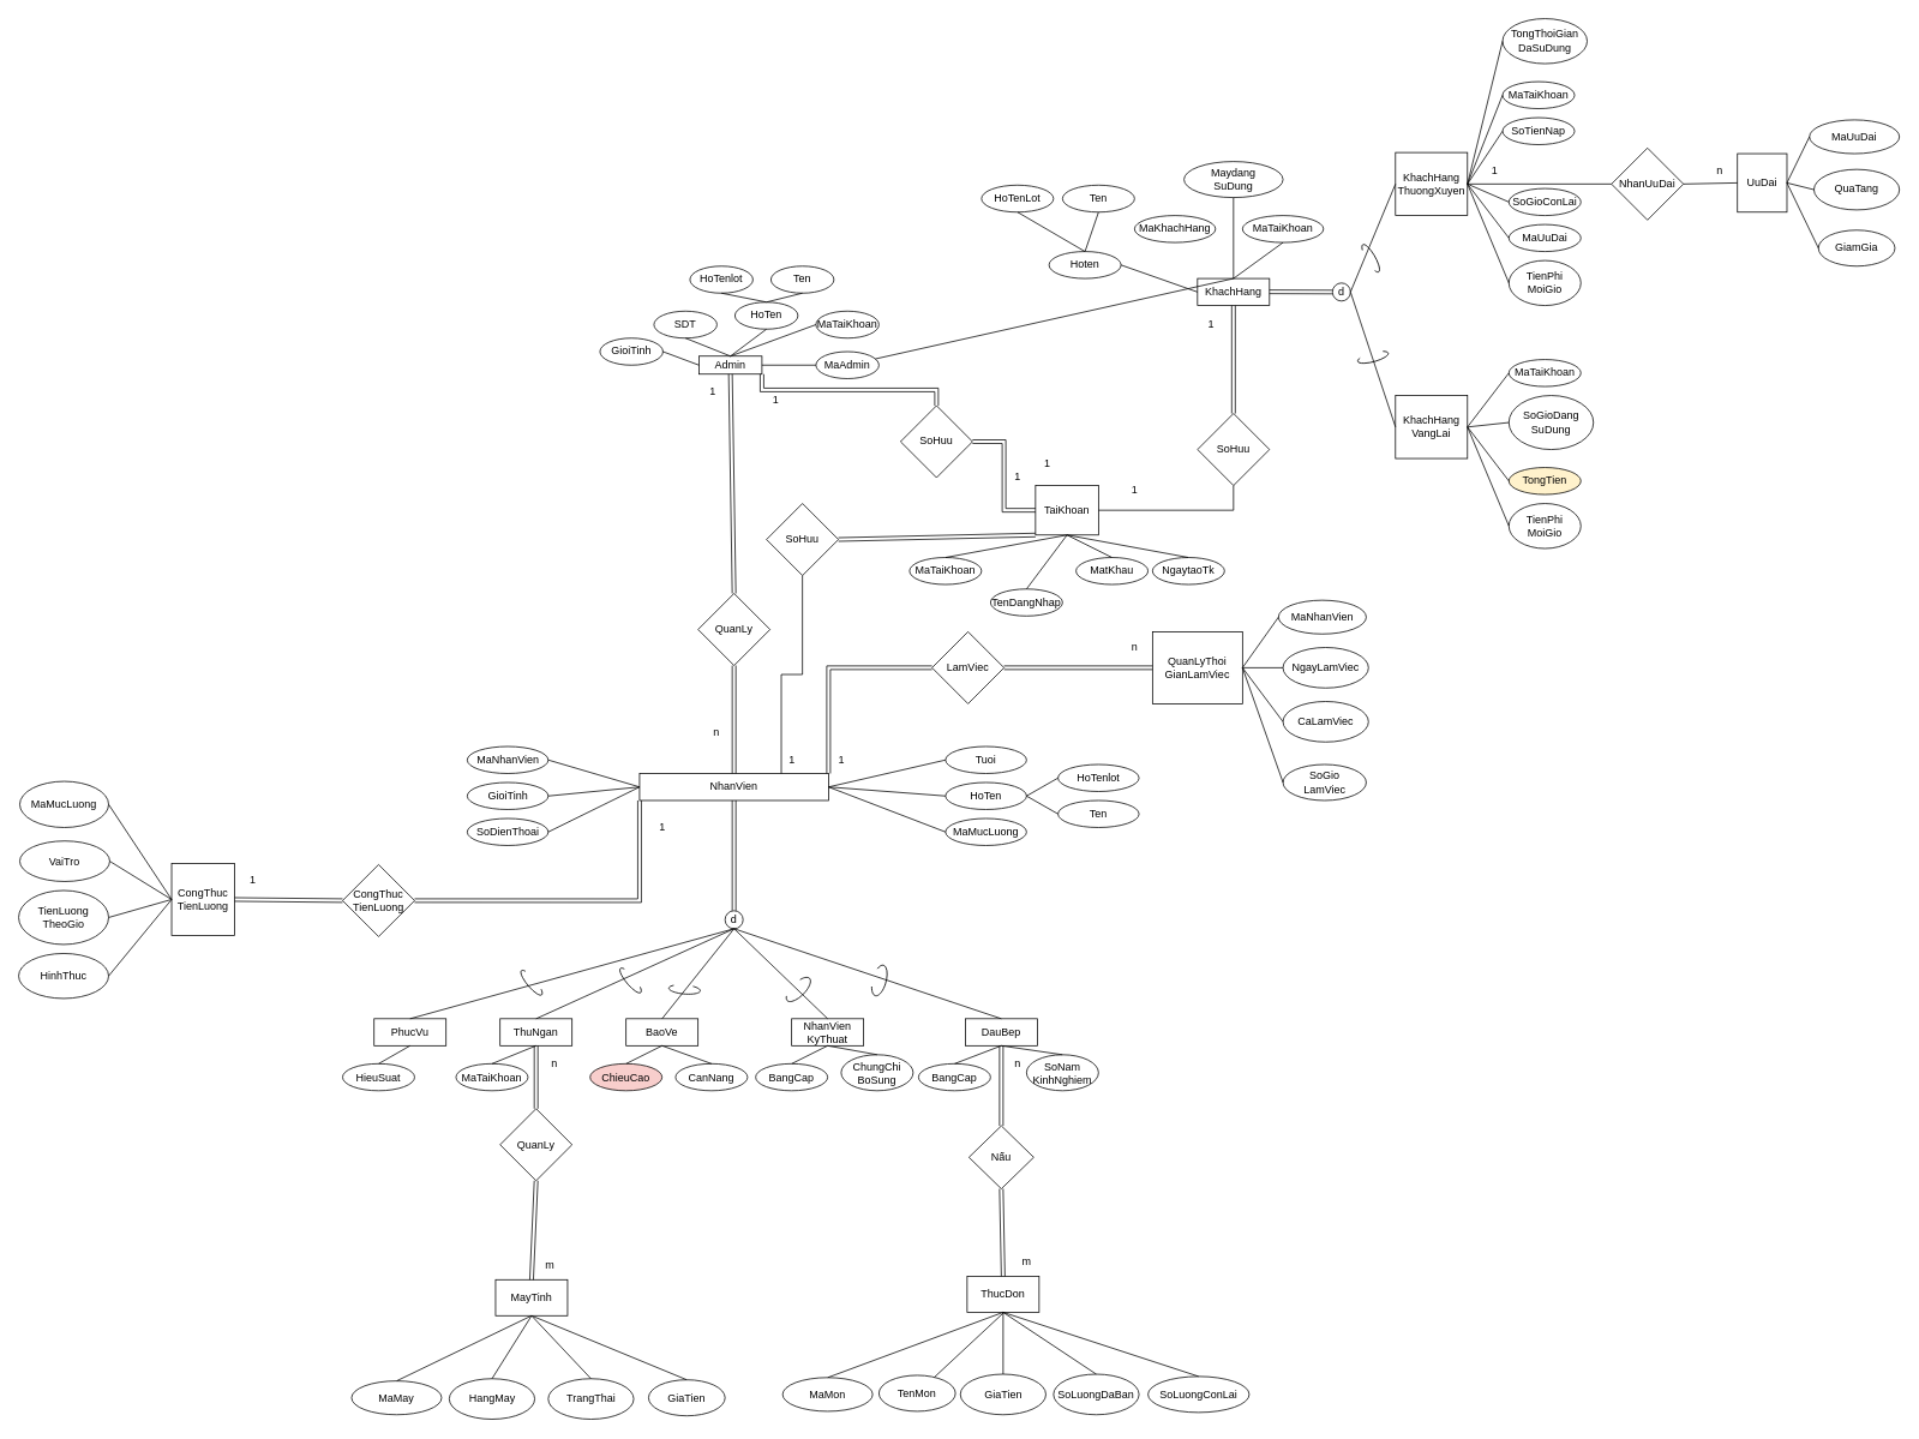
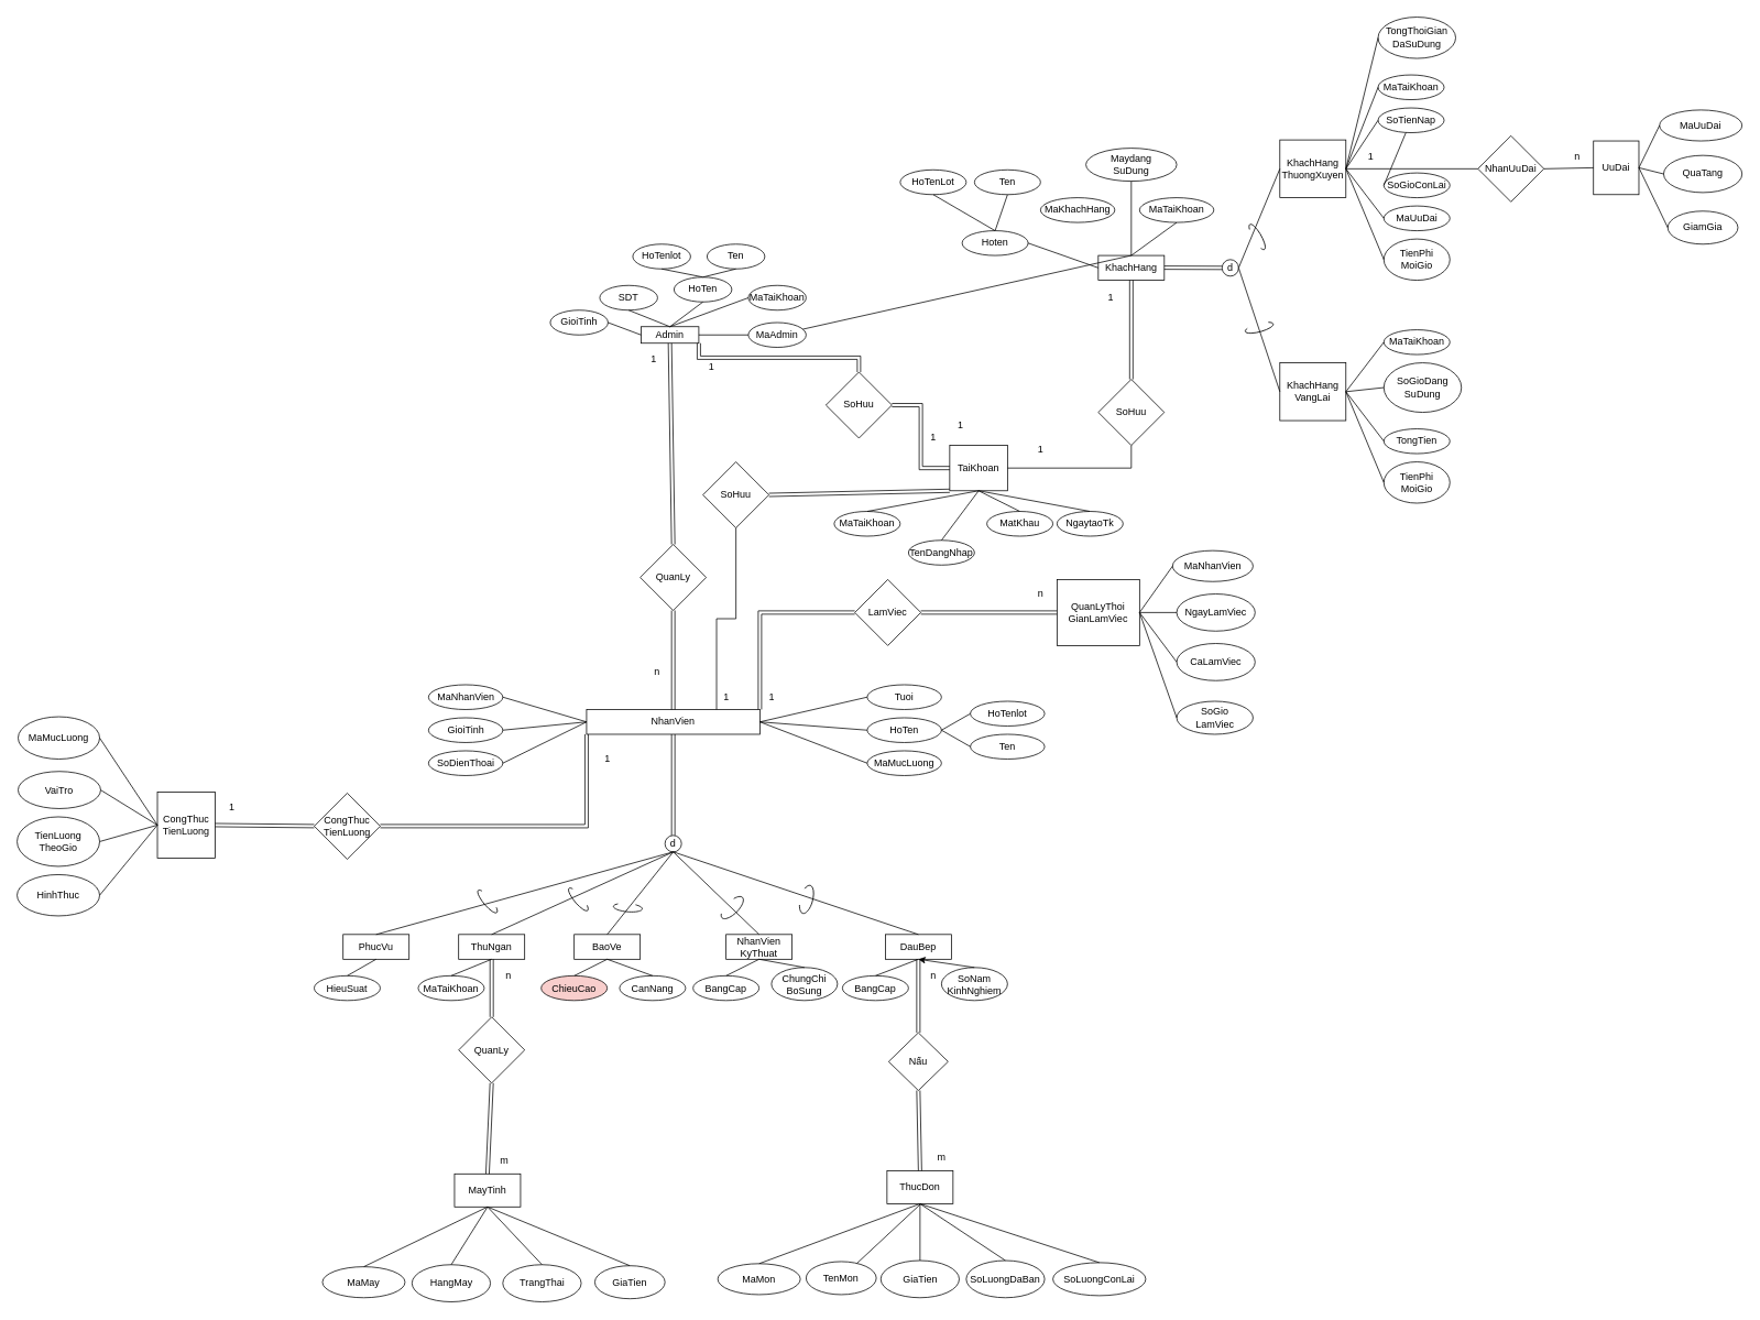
- <mxCell id="47" value="" style="endArrow=none;html=1;rounded=0;exitX=1;exitY=0.5;exitDx=0;exitDy=0;entryX=0;entryY=0.5;entryDx=0;entryDy=0;" parent="1" source="43" target="41" edge="1"><mxGeometry width="50" height="50" relative="1" as="geometry"><mxPoint x="1660" y="139" as="sourcePoint" /><mxPoint x="1710" y="89" as="targetPoint" /></mxGeometry></mxCell>
+ <mxCell id="47" value="" style="endArrow=none;html=1;rounded=0;exitX=1;exitY=0.5;exitDx=0;exitDy=0;" parent="1" source="43" target="44" edge="1"><mxGeometry width="50" height="50" relative="1" as="geometry"><mxPoint x="1660" y="139" as="sourcePoint" /><mxPoint x="1710" y="89" as="targetPoint" /></mxGeometry></mxCell>
- <mxCell id="63" value="TongTien" style="ellipse;whiteSpace=wrap;html=1;direction=west;fillColor=#fff2cc;" parent="1" vertex="1"><mxGeometry x="1676" y="519" width="80" height="30" as="geometry" /></mxCell>
+ <mxCell id="63" value="TongTien" style="ellipse;whiteSpace=wrap;html=1;direction=west;" parent="1" vertex="1"><mxGeometry x="1676" y="519" width="80" height="30" as="geometry" /></mxCell>
- <mxCell id="99" value="" style="endArrow=none;html=1;rounded=0;exitX=0.5;exitY=1;exitDx=0;exitDy=0;entryX=0.5;entryY=0;entryDx=0;entryDy=0;" parent="1" source="98" target="95" edge="1"><mxGeometry width="50" height="50" relative="1" as="geometry"><mxPoint x="1300" y="1171.5" as="sourcePoint" /><mxPoint x="1350" y="1121.5" as="targetPoint" /></mxGeometry></mxCell>
+ <mxCell id="99" value="" style="endArrow=classic;html=1;rounded=0;exitX=0.5;exitY=1;exitDx=0;exitDy=0;entryX=0.5;entryY=0;entryDx=0;entryDy=0;" parent="1" source="98" target="95" edge="1"><mxGeometry width="50" height="50" relative="1" as="geometry"><mxPoint x="1300" y="1171.5" as="sourcePoint" /><mxPoint x="1350" y="1121.5" as="targetPoint" /></mxGeometry></mxCell>
